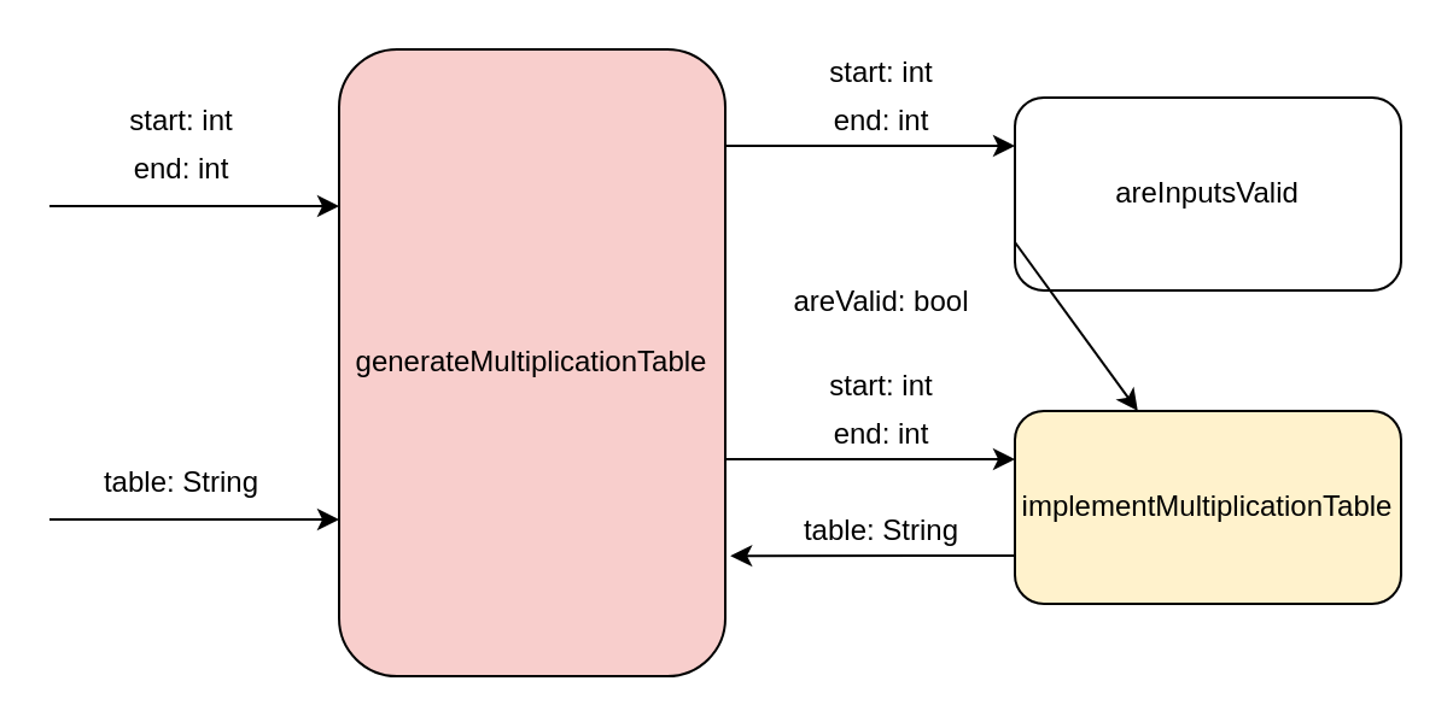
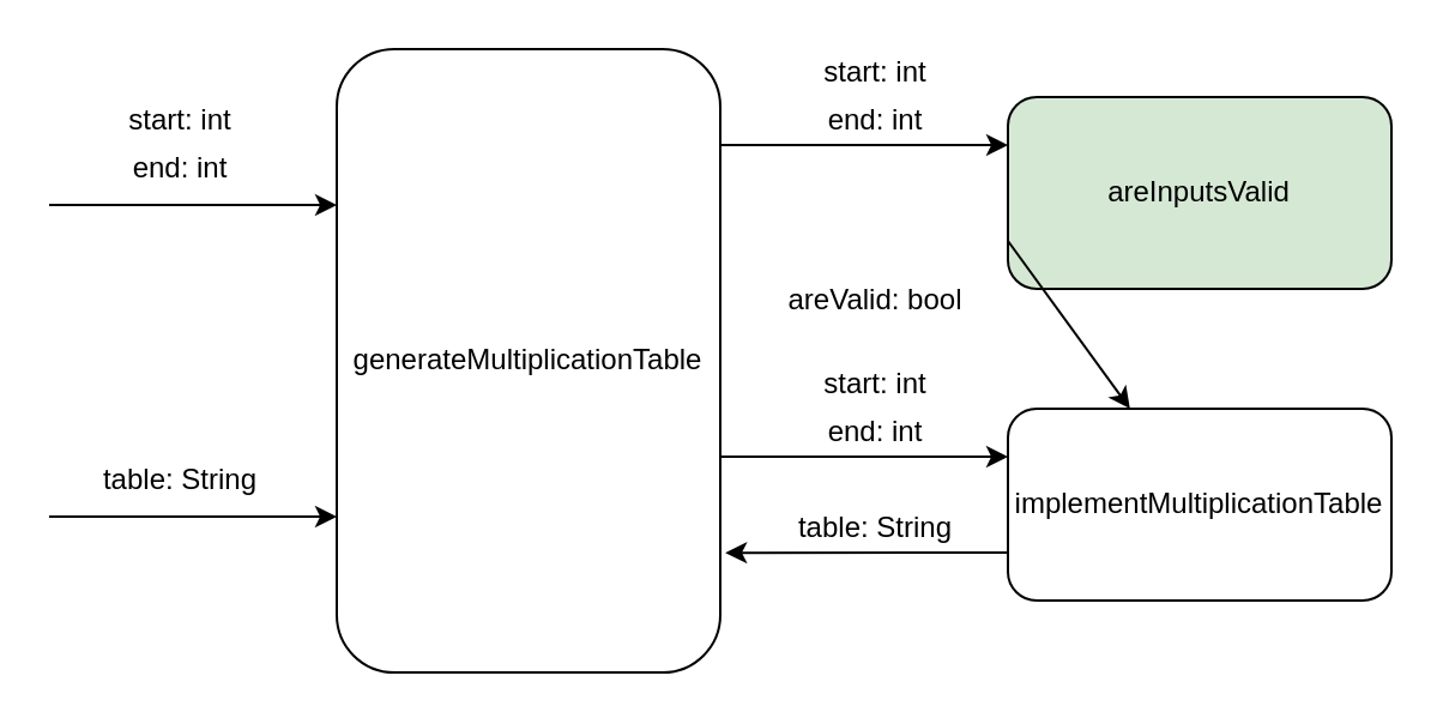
- <mxCell id="8" value="areInputsValid" style="rounded=1;whiteSpace=wrap;html=1;" vertex="1" parent="1"><mxGeometry x="420" y="40" width="160" height="80" as="geometry" /></mxCell>
+ <mxCell id="8" value="areInputsValid" style="rounded=1;whiteSpace=wrap;html=1;fillColor=#d5e8d4;" vertex="1" parent="1"><mxGeometry x="420" y="40" width="160" height="80" as="geometry" /></mxCell>
- <mxCell id="2" value="generateMultiplicationTable" style="rounded=1;whiteSpace=wrap;html=1;fillColor=#f8cecc;" vertex="1" parent="1"><mxGeometry x="140" y="20" width="160" height="260" as="geometry" /></mxCell>
+ <mxCell id="2" value="generateMultiplicationTable" style="rounded=1;whiteSpace=wrap;html=1;" vertex="1" parent="1"><mxGeometry x="140" y="20" width="160" height="260" as="geometry" /></mxCell>
- <mxCell id="14" value="implementMultiplicationTable" style="rounded=1;whiteSpace=wrap;html=1;fillColor=#fff2cc;" vertex="1" parent="1"><mxGeometry x="420" y="170" width="160" height="80" as="geometry" /></mxCell>
+ <mxCell id="14" value="implementMultiplicationTable" style="rounded=1;whiteSpace=wrap;html=1;" vertex="1" parent="1"><mxGeometry x="420" y="170" width="160" height="80" as="geometry" /></mxCell>
